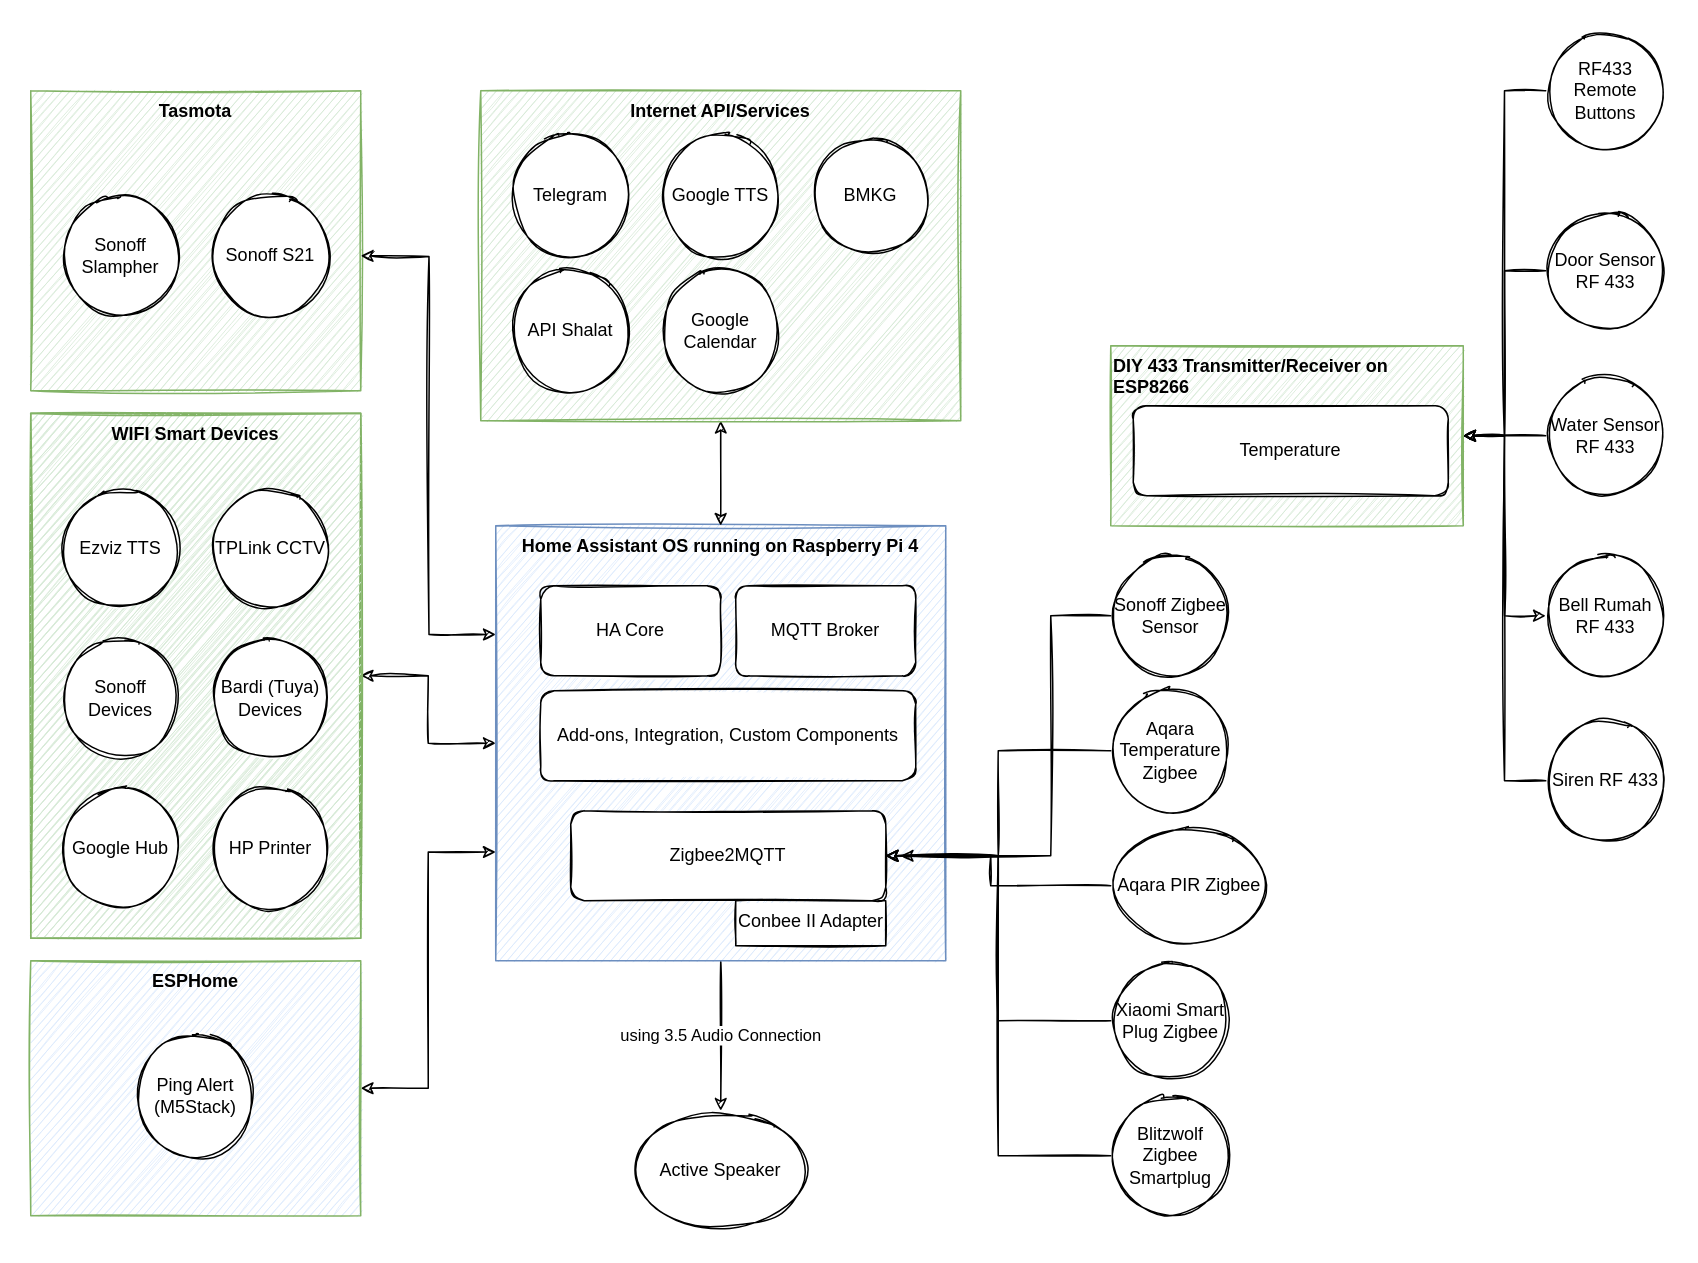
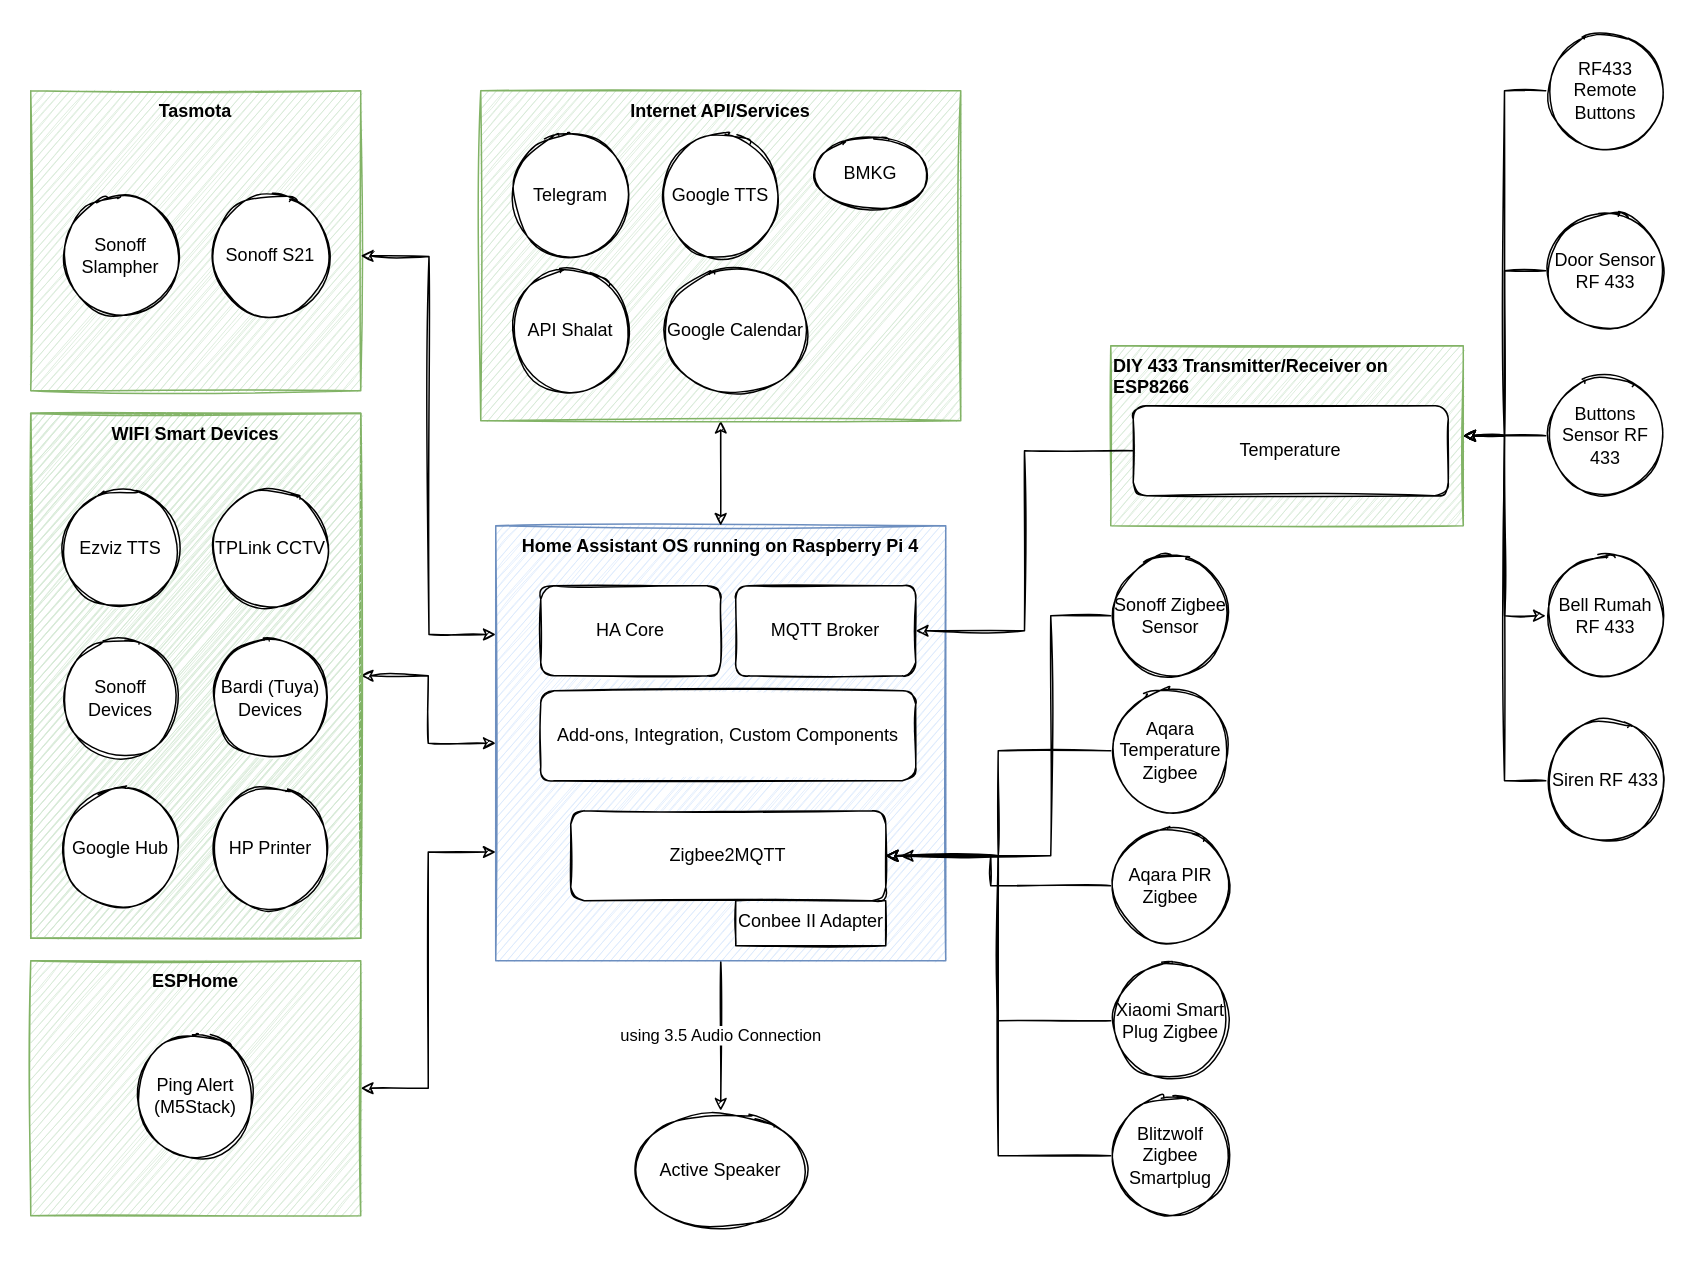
- <mxCell id="42" value="BMKG" style="ellipse;whiteSpace=wrap;html=1;aspect=fixed;align=center;sketch=1;" parent="1" vertex="1"><mxGeometry x="540" y="90" width="80" height="80" as="geometry" /></mxCell>
+ <mxCell id="42" value="BMKG" style="ellipse;whiteSpace=wrap;html=1;aspect=fixed;align=center;sketch=1;" parent="1" vertex="1"><mxGeometry x="540" y="90" width="80" height="50" as="geometry" /></mxCell>
- <mxCell id="40" value="Google Calendar" style="ellipse;whiteSpace=wrap;html=1;aspect=fixed;align=center;sketch=1;" parent="1" vertex="1"><mxGeometry x="440" y="180" width="80" height="80" as="geometry" /></mxCell>
+ <mxCell id="40" value="Google Calendar" style="ellipse;whiteSpace=wrap;html=1;aspect=fixed;align=center;sketch=1;" parent="1" vertex="1"><mxGeometry x="440" y="180" width="100" height="80" as="geometry" /></mxCell>
- <mxCell id="15" value="Water Sensor RF 433" style="ellipse;whiteSpace=wrap;html=1;aspect=fixed;align=center;sketch=1;" parent="1" vertex="1"><mxGeometry x="1030" y="250" width="80" height="80" as="geometry" /></mxCell>
+ <mxCell id="15" value="Buttons Sensor RF 433" style="ellipse;whiteSpace=wrap;html=1;aspect=fixed;align=center;sketch=1;" parent="1" vertex="1"><mxGeometry x="1030" y="250" width="80" height="80" as="geometry" /></mxCell>
+ <mxCell id="9" style="edgeStyle=orthogonalEdgeStyle;rounded=0;orthogonalLoop=1;jettySize=auto;html=1;entryX=1;entryY=0.5;entryDx=0;entryDy=0;sketch=1;" parent="1" source="10" target="5" edge="1"><mxGeometry relative="1" as="geometry" /></mxCell>
- <mxCell id="25" value="Aqara PIR Zigbee" style="ellipse;whiteSpace=wrap;html=1;aspect=fixed;align=center;sketch=1;" parent="1" vertex="1"><mxGeometry x="740" y="550" width="105" height="80" as="geometry" /></mxCell>
+ <mxCell id="25" value="Aqara PIR Zigbee" style="ellipse;whiteSpace=wrap;html=1;aspect=fixed;align=center;sketch=1;" parent="1" vertex="1"><mxGeometry x="740" y="550" width="80" height="80" as="geometry" /></mxCell>
- <mxCell id="54" value="&lt;b&gt;ESPHome&lt;/b&gt;" style="rounded=0;whiteSpace=wrap;html=1;align=center;verticalAlign=top;sketch=1;fillColor=#dae8fc;strokeColor=#82b366;" vertex="1" parent="1"><mxGeometry x="20" y="640" width="220" height="170" as="geometry" /></mxCell>
+ <mxCell id="54" value="&lt;b&gt;ESPHome&lt;/b&gt;" style="rounded=0;whiteSpace=wrap;html=1;align=center;verticalAlign=top;sketch=1;fillColor=#d5e8d4;strokeColor=#82b366;" vertex="1" parent="1"><mxGeometry x="20" y="640" width="220" height="170" as="geometry" /></mxCell>
